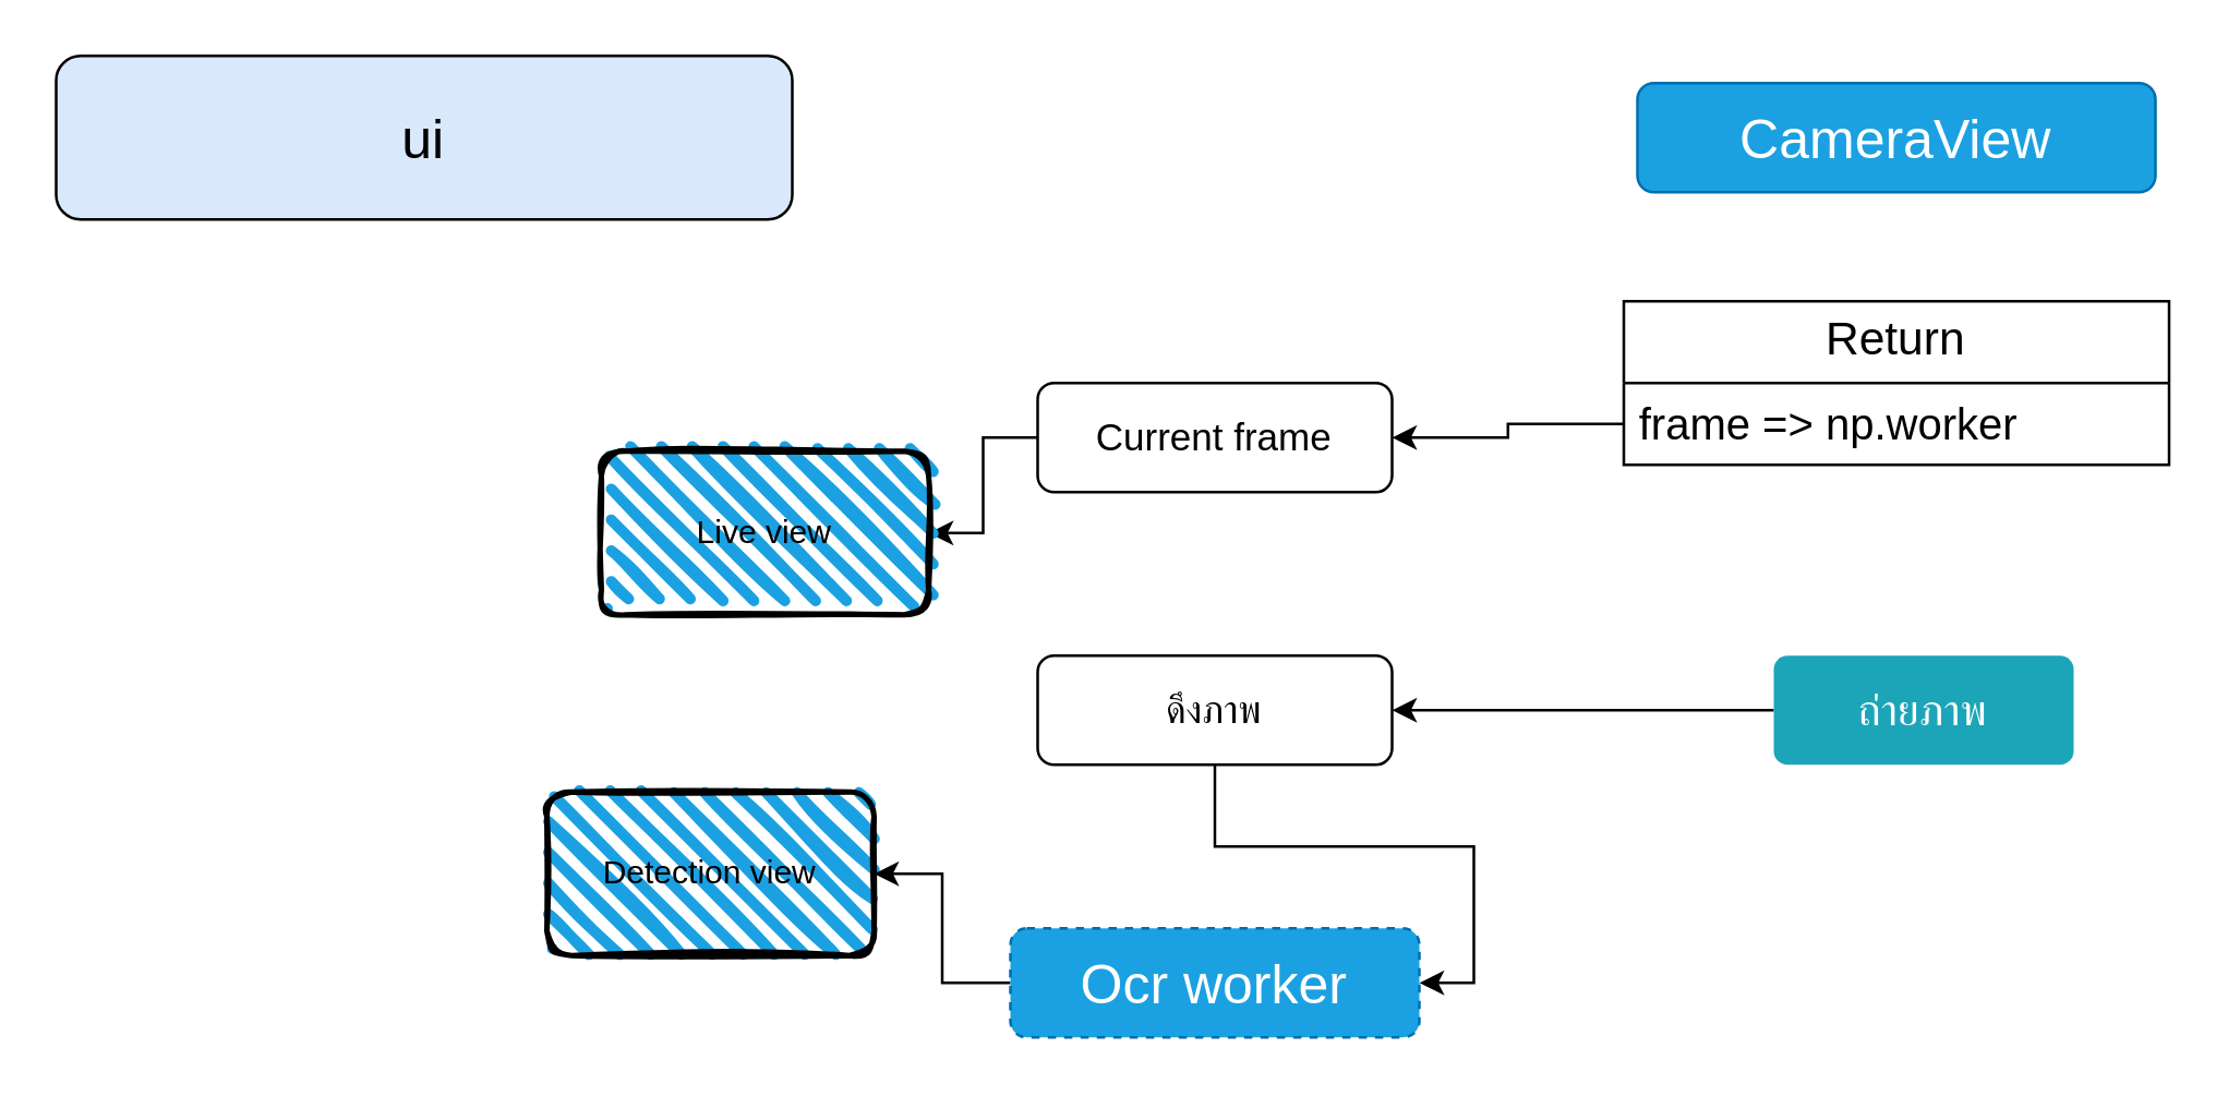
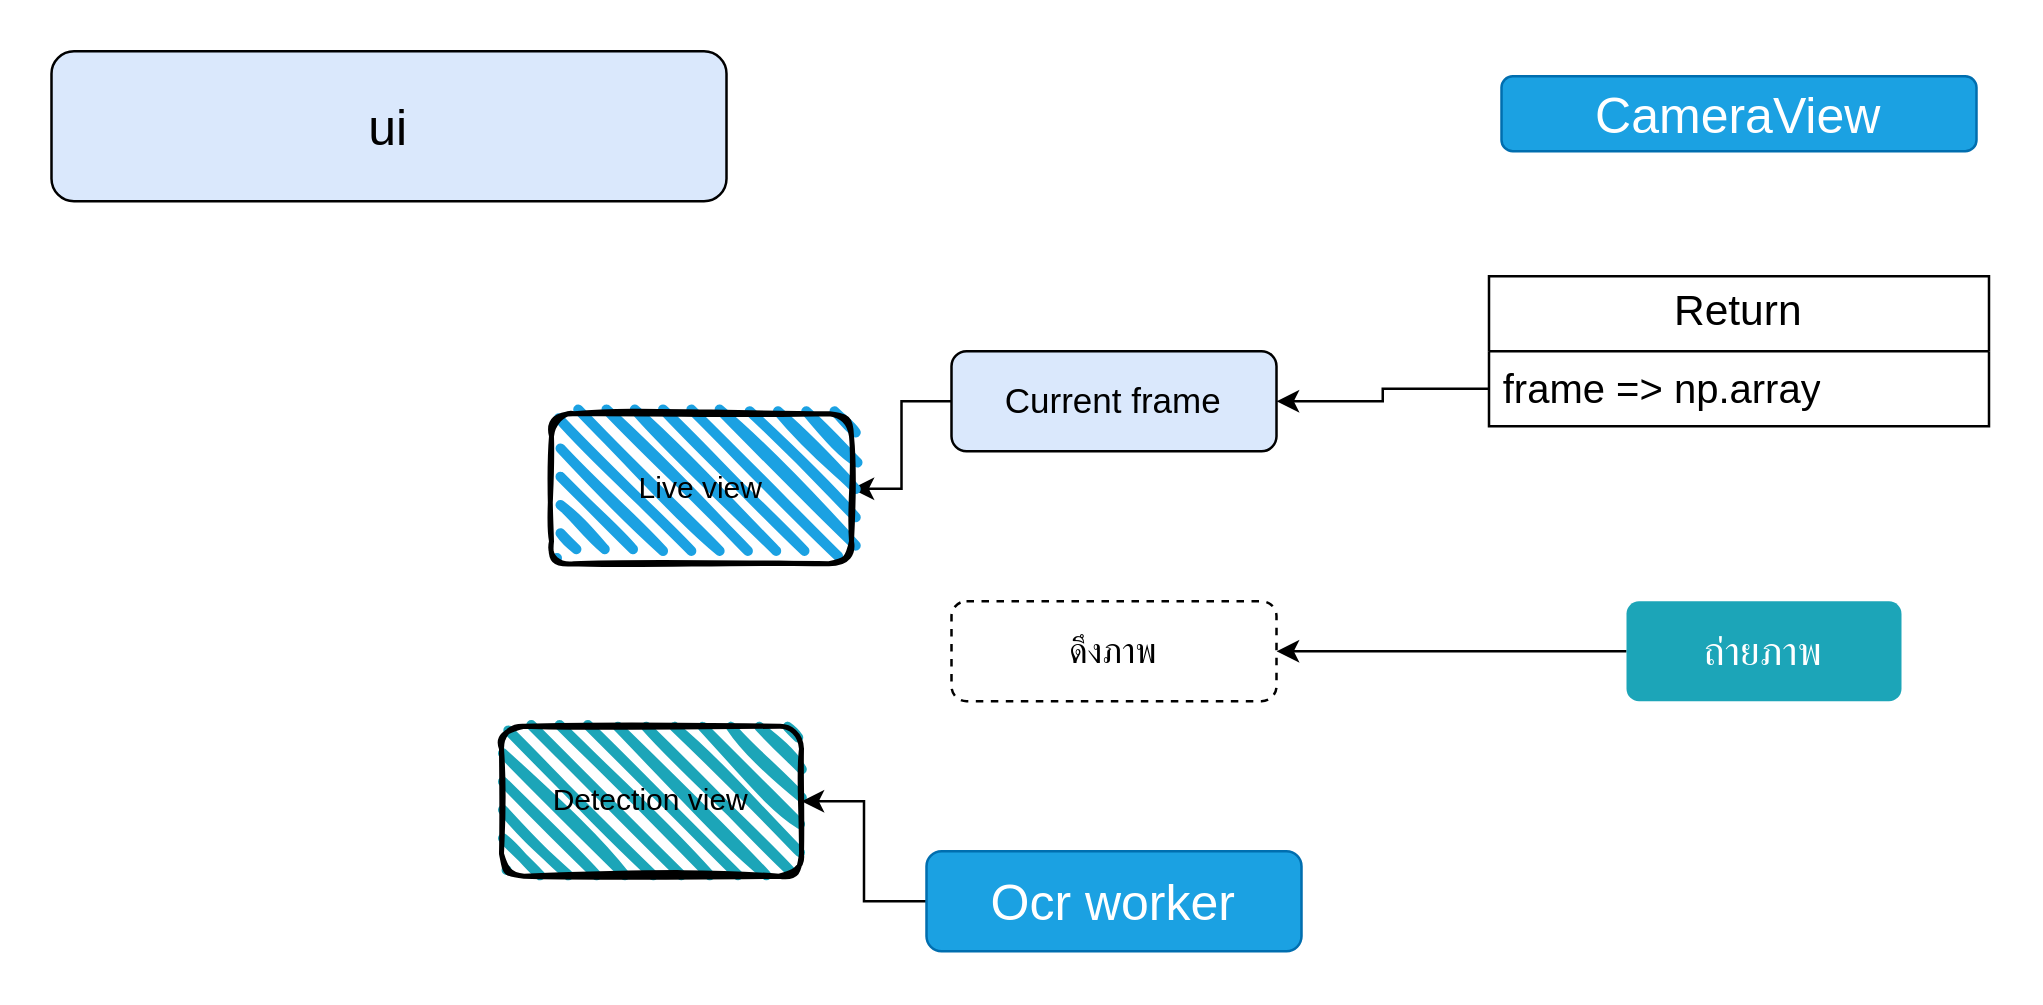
- <mxCell id="3" value="&lt;font&gt;CameraView&lt;/font&gt;" style="rounded=1;whiteSpace=wrap;html=1;fontSize=20;fillColor=#1ba1e2;fontColor=#ffffff;strokeColor=#006EAF;" vertex="1" parent="1"><mxGeometry x="600" y="30" width="190" height="40" as="geometry" /></mxCell>
+ <mxCell id="3" value="&lt;font&gt;CameraView&lt;/font&gt;" style="rounded=1;whiteSpace=wrap;html=1;fontSize=20;fillColor=#1ba1e2;fontColor=#ffffff;strokeColor=#006EAF;" vertex="1" parent="1"><mxGeometry x="600" y="30" width="190" height="30" as="geometry" /></mxCell>
- <mxCell id="5" value="frame =&amp;gt; np.worker" style="text;strokeColor=none;fillColor=none;align=left;verticalAlign=middle;spacingLeft=4;spacingRight=4;overflow=hidden;points=[[0,0.5],[1,0.5]];portConstraint=eastwest;rotatable=0;whiteSpace=wrap;html=1;fontSize=16;" vertex="1" parent="4"><mxGeometry y="30" width="200" height="30" as="geometry" /></mxCell>
+ <mxCell id="5" value="frame =&amp;gt; np.array" style="text;strokeColor=none;fillColor=none;align=left;verticalAlign=middle;spacingLeft=4;spacingRight=4;overflow=hidden;points=[[0,0.5],[1,0.5]];portConstraint=eastwest;rotatable=0;whiteSpace=wrap;html=1;fontSize=16;" vertex="1" parent="4"><mxGeometry y="30" width="200" height="30" as="geometry" /></mxCell>
- <mxCell id="8" value="Current frame" style="rounded=1;whiteSpace=wrap;html=1;fontSize=14;" vertex="1" parent="1"><mxGeometry x="380" y="140" width="130" height="40" as="geometry" /></mxCell>
+ <mxCell id="8" value="Current frame" style="rounded=1;whiteSpace=wrap;html=1;fontSize=14;fillColor=#dae8fc;" vertex="1" parent="1"><mxGeometry x="380" y="140" width="130" height="40" as="geometry" /></mxCell>
- <mxCell id="16" value="ดึงภาพ" style="rounded=1;whiteSpace=wrap;html=1;fontSize=14;" vertex="1" parent="1"><mxGeometry x="380" y="240" width="130" height="40" as="geometry" /></mxCell>
+ <mxCell id="16" value="ดึงภาพ" style="rounded=1;whiteSpace=wrap;html=1;fontSize=14;dashed=1;" vertex="1" parent="1"><mxGeometry x="380" y="240" width="130" height="40" as="geometry" /></mxCell>
- <mxCell id="15" style="edgeStyle=orthogonalEdgeStyle;rounded=0;orthogonalLoop=1;jettySize=auto;html=1;entryX=1;entryY=0.5;entryDx=0;entryDy=0;" edge="1" parent="1" source="16" target="12"><mxGeometry relative="1" as="geometry" /></mxCell>
- <mxCell id="10" value="Detection view" style="rounded=1;whiteSpace=wrap;html=1;strokeWidth=2;fillWeight=4;hachureGap=8;hachureAngle=45;fillColor=#1ba1e2;sketch=1;" vertex="1" parent="1"><mxGeometry x="200" y="290" width="120" height="60" as="geometry" /></mxCell>
+ <mxCell id="10" value="Detection view" style="rounded=1;whiteSpace=wrap;html=1;strokeWidth=2;fillWeight=4;hachureGap=8;hachureAngle=45;fillColor=#1ca5b8;sketch=1;" vertex="1" parent="1"><mxGeometry x="200" y="290" width="120" height="60" as="geometry" /></mxCell>
- <mxCell id="12" value="&lt;font&gt;Ocr worker&lt;/font&gt;" style="rounded=1;whiteSpace=wrap;html=1;fontSize=20;fillColor=#1ba1e2;fontColor=#ffffff;strokeColor=#006EAF;dashed=1;" vertex="1" parent="1"><mxGeometry x="370" y="340" width="150" height="40" as="geometry" /></mxCell>
+ <mxCell id="12" value="&lt;font&gt;Ocr worker&lt;/font&gt;" style="rounded=1;whiteSpace=wrap;html=1;fontSize=20;fillColor=#1ba1e2;fontColor=#ffffff;strokeColor=#006EAF;" vertex="1" parent="1"><mxGeometry x="370" y="340" width="150" height="40" as="geometry" /></mxCell>
